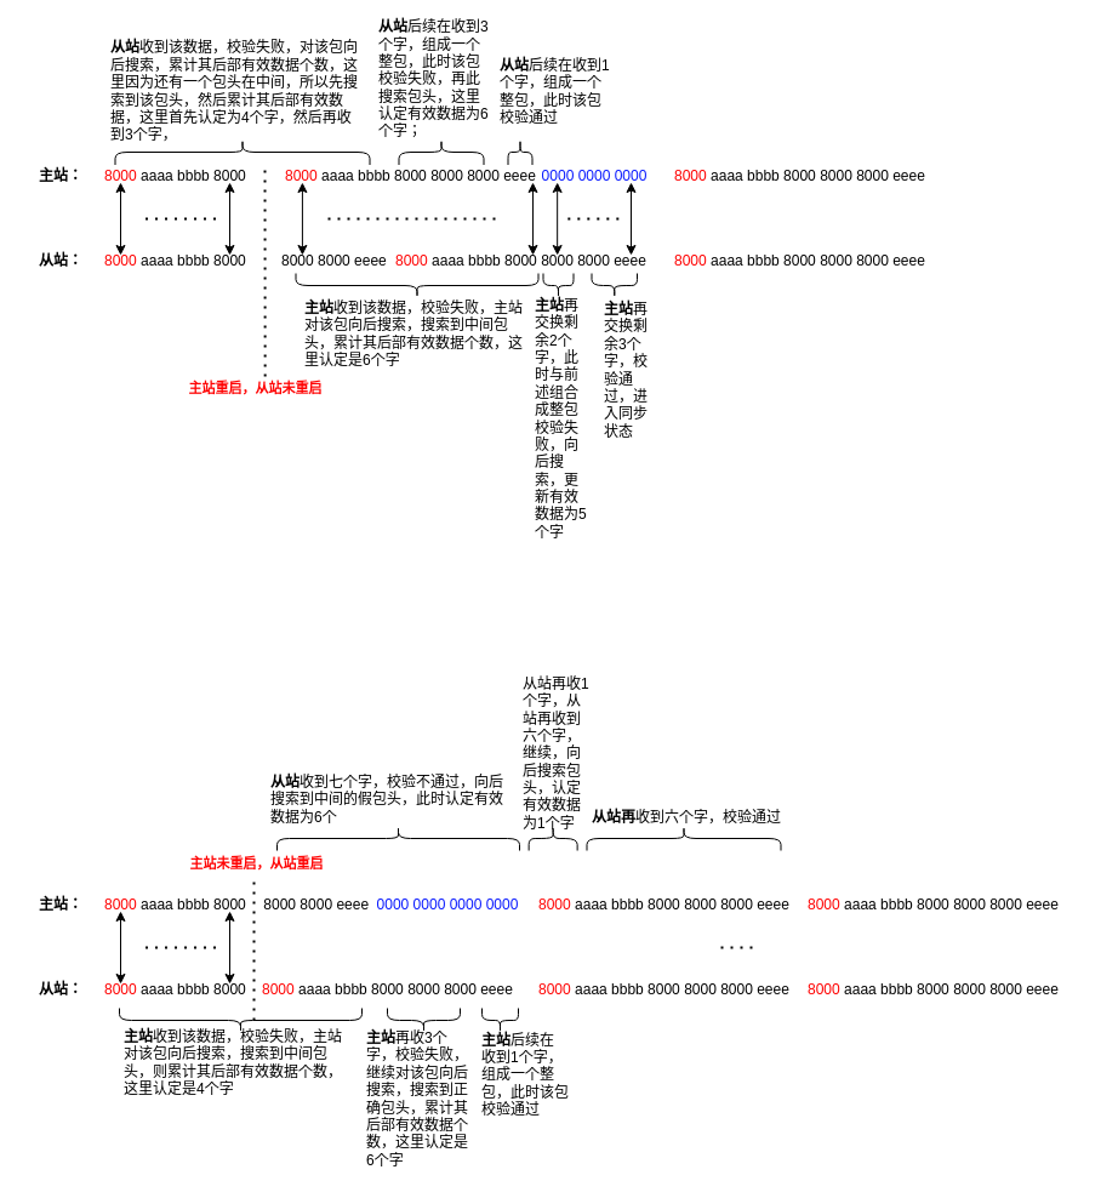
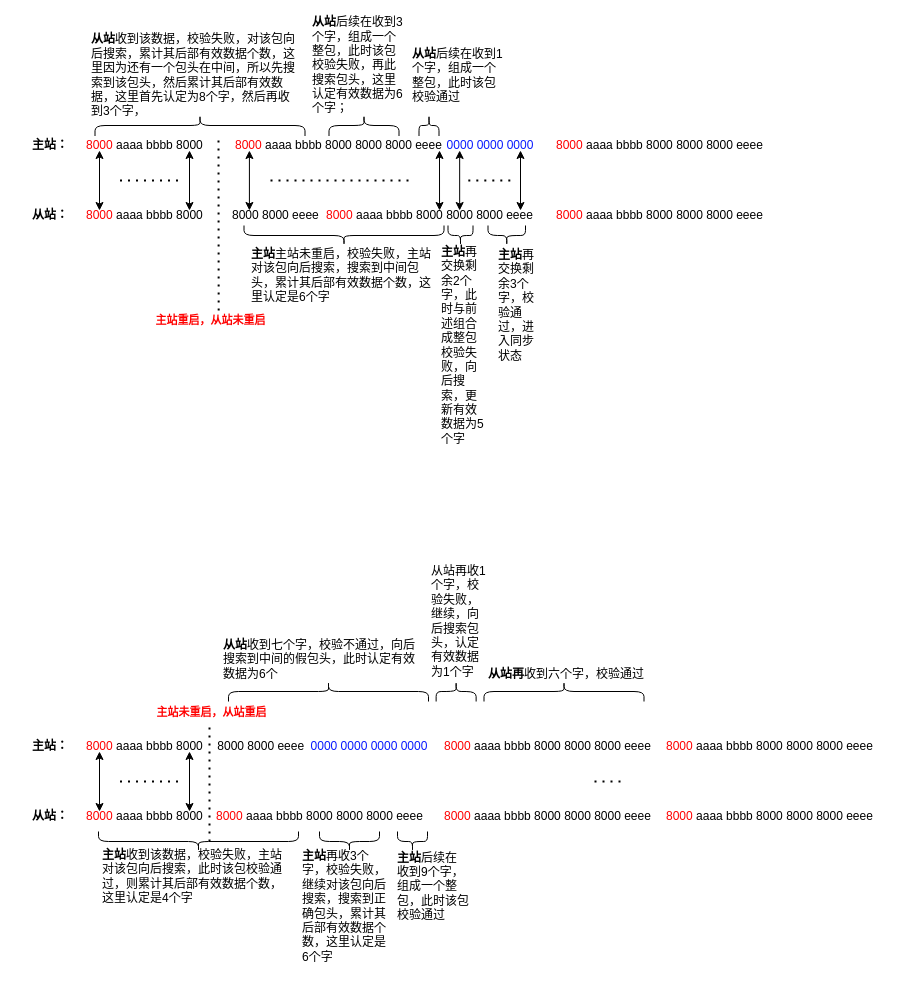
- <mxCell id="25" value="&lt;b&gt;从站&lt;/b&gt;收到该数据，校验失败，对该包向后搜索，累计其后部有效数据个数，这里因为还有一个包头在中间，所以先搜索到该包头，然后累计其后部有效数据，这里首先认定为4个字，然后再收到3个字，" style="text;html=1;strokeColor=none;fillColor=none;align=left;verticalAlign=middle;whiteSpace=wrap;rounded=0;" parent="1" vertex="1"><mxGeometry x="89.25" y="45" width="210.5" height="60" as="geometry" /></mxCell>
+ <mxCell id="25" value="&lt;b&gt;从站&lt;/b&gt;收到该数据，校验失败，对该包向后搜索，累计其后部有效数据个数，这里因为还有一个包头在中间，所以先搜索到该包头，然后累计其后部有效数据，这里首先认定为8个字，然后再收到3个字，" style="text;html=1;strokeColor=none;fillColor=none;align=left;verticalAlign=middle;whiteSpace=wrap;rounded=0;" parent="1" vertex="1"><mxGeometry x="89.25" y="45" width="210.5" height="60" as="geometry" /></mxCell>
- <mxCell id="13" value="&lt;b&gt;主站&lt;/b&gt;收到该数据，校验失败，主站对该包向后搜索，搜索到中间包头，累计其后部有效数据个数，这里认定是6个字" style="text;html=1;strokeColor=none;fillColor=none;align=left;verticalAlign=middle;whiteSpace=wrap;rounded=0;" parent="1" vertex="1"><mxGeometry x="248.5" y="245" width="190" height="60" as="geometry" /></mxCell>
+ <mxCell id="13" value="&lt;b&gt;主站&lt;/b&gt;主站未重启，校验失败，主站对该包向后搜索，搜索到中间包头，累计其后部有效数据个数，这里认定是6个字" style="text;html=1;strokeColor=none;fillColor=none;align=left;verticalAlign=middle;whiteSpace=wrap;rounded=0;" parent="1" vertex="1"><mxGeometry x="248.5" y="245" width="190" height="60" as="geometry" /></mxCell>
- <mxCell id="61" value="从站再收1个字，从站再收到六个字，继续，向后搜索包头，认定有效数据为1个字" style="text;html=1;strokeColor=none;fillColor=none;align=left;verticalAlign=middle;whiteSpace=wrap;rounded=0;" parent="1" vertex="1"><mxGeometry x="429" y="561" width="60" height="120" as="geometry" /></mxCell>
+ <mxCell id="61" value="从站再收1个字，校验失败，继续，向后搜索包头，认定有效数据为1个字" style="text;html=1;strokeColor=none;fillColor=none;align=left;verticalAlign=middle;whiteSpace=wrap;rounded=0;" parent="1" vertex="1"><mxGeometry x="429" y="561" width="60" height="120" as="geometry" /></mxCell>
- <mxCell id="45" value="&lt;b&gt;主站&lt;/b&gt;收到该数据，校验失败，主站对该包向后搜索，搜索到中间包头，则累计其后部有效数据个数，这里认定是4个字" style="text;html=1;strokeColor=none;fillColor=none;align=left;verticalAlign=middle;whiteSpace=wrap;rounded=0;" parent="1" vertex="1"><mxGeometry x="99.5" y="846" width="190" height="60" as="geometry" /></mxCell>
+ <mxCell id="45" value="&lt;b&gt;主站&lt;/b&gt;收到该数据，校验失败，主站对该包向后搜索，此时该包校验通过，则累计其后部有效数据个数，这里认定是4个字" style="text;html=1;strokeColor=none;fillColor=none;align=left;verticalAlign=middle;whiteSpace=wrap;rounded=0;" parent="1" vertex="1"><mxGeometry x="99.5" y="846" width="190" height="60" as="geometry" /></mxCell>
- <mxCell id="48" value="&lt;b&gt;主站&lt;/b&gt;后续在收到1个字，组成一个整包，此时该包校验通过" style="text;html=1;strokeColor=none;fillColor=none;align=left;verticalAlign=middle;whiteSpace=wrap;rounded=0;" parent="1" vertex="1"><mxGeometry x="395" y="841" width="74" height="90" as="geometry" /></mxCell>
+ <mxCell id="48" value="&lt;b&gt;主站&lt;/b&gt;后续在收到9个字，组成一个整包，此时该包校验通过" style="text;html=1;strokeColor=none;fillColor=none;align=left;verticalAlign=middle;whiteSpace=wrap;rounded=0;" parent="1" vertex="1"><mxGeometry x="395" y="841" width="74" height="90" as="geometry" /></mxCell>
